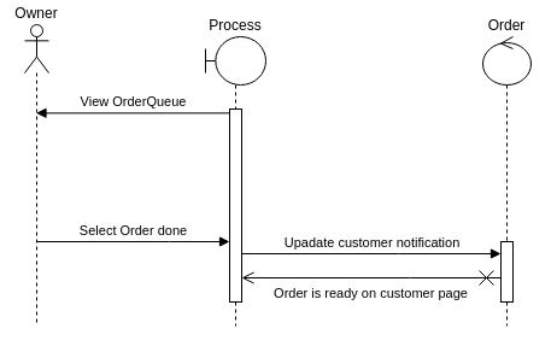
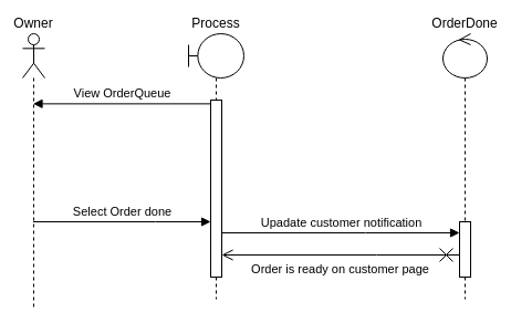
- <mxCell id="4" value="Order" style="shape=umlLifeline;participant=umlControl;perimeter=lifelinePerimeter;whiteSpace=wrap;html=1;container=1;collapsible=0;recursiveResize=0;verticalAlign=bottom;spacingTop=36;outlineConnect=0;labelPosition=center;verticalLabelPosition=top;align=center;" parent="1" vertex="1"><mxGeometry x="400" y="30" width="40" height="240" as="geometry" /></mxCell>
+ <mxCell id="4" value="OrderDone" style="shape=umlLifeline;participant=umlControl;perimeter=lifelinePerimeter;whiteSpace=wrap;html=1;container=1;collapsible=0;recursiveResize=0;verticalAlign=bottom;spacingTop=36;outlineConnect=0;labelPosition=center;verticalLabelPosition=top;align=center;" parent="1" vertex="1"><mxGeometry x="400" y="30" width="40" height="240" as="geometry" /></mxCell>
- <mxCell id="6" value="Owner" style="shape=umlLifeline;participant=umlActor;perimeter=lifelinePerimeter;whiteSpace=wrap;html=1;container=1;collapsible=0;recursiveResize=0;verticalAlign=bottom;spacingTop=36;outlineConnect=0;labelPosition=center;verticalLabelPosition=top;align=center;" parent="1" vertex="1"><mxGeometry x="20" y="20" width="20" height="250" as="geometry" /></mxCell>
+ <mxCell id="6" value="Owner" style="shape=umlLifeline;participant=umlActor;perimeter=lifelinePerimeter;whiteSpace=wrap;html=1;container=1;collapsible=0;recursiveResize=0;verticalAlign=bottom;spacingTop=36;outlineConnect=0;labelPosition=center;verticalLabelPosition=top;align=center;" parent="1" vertex="1"><mxGeometry x="20" y="30" width="20" height="250" as="geometry" /></mxCell>
